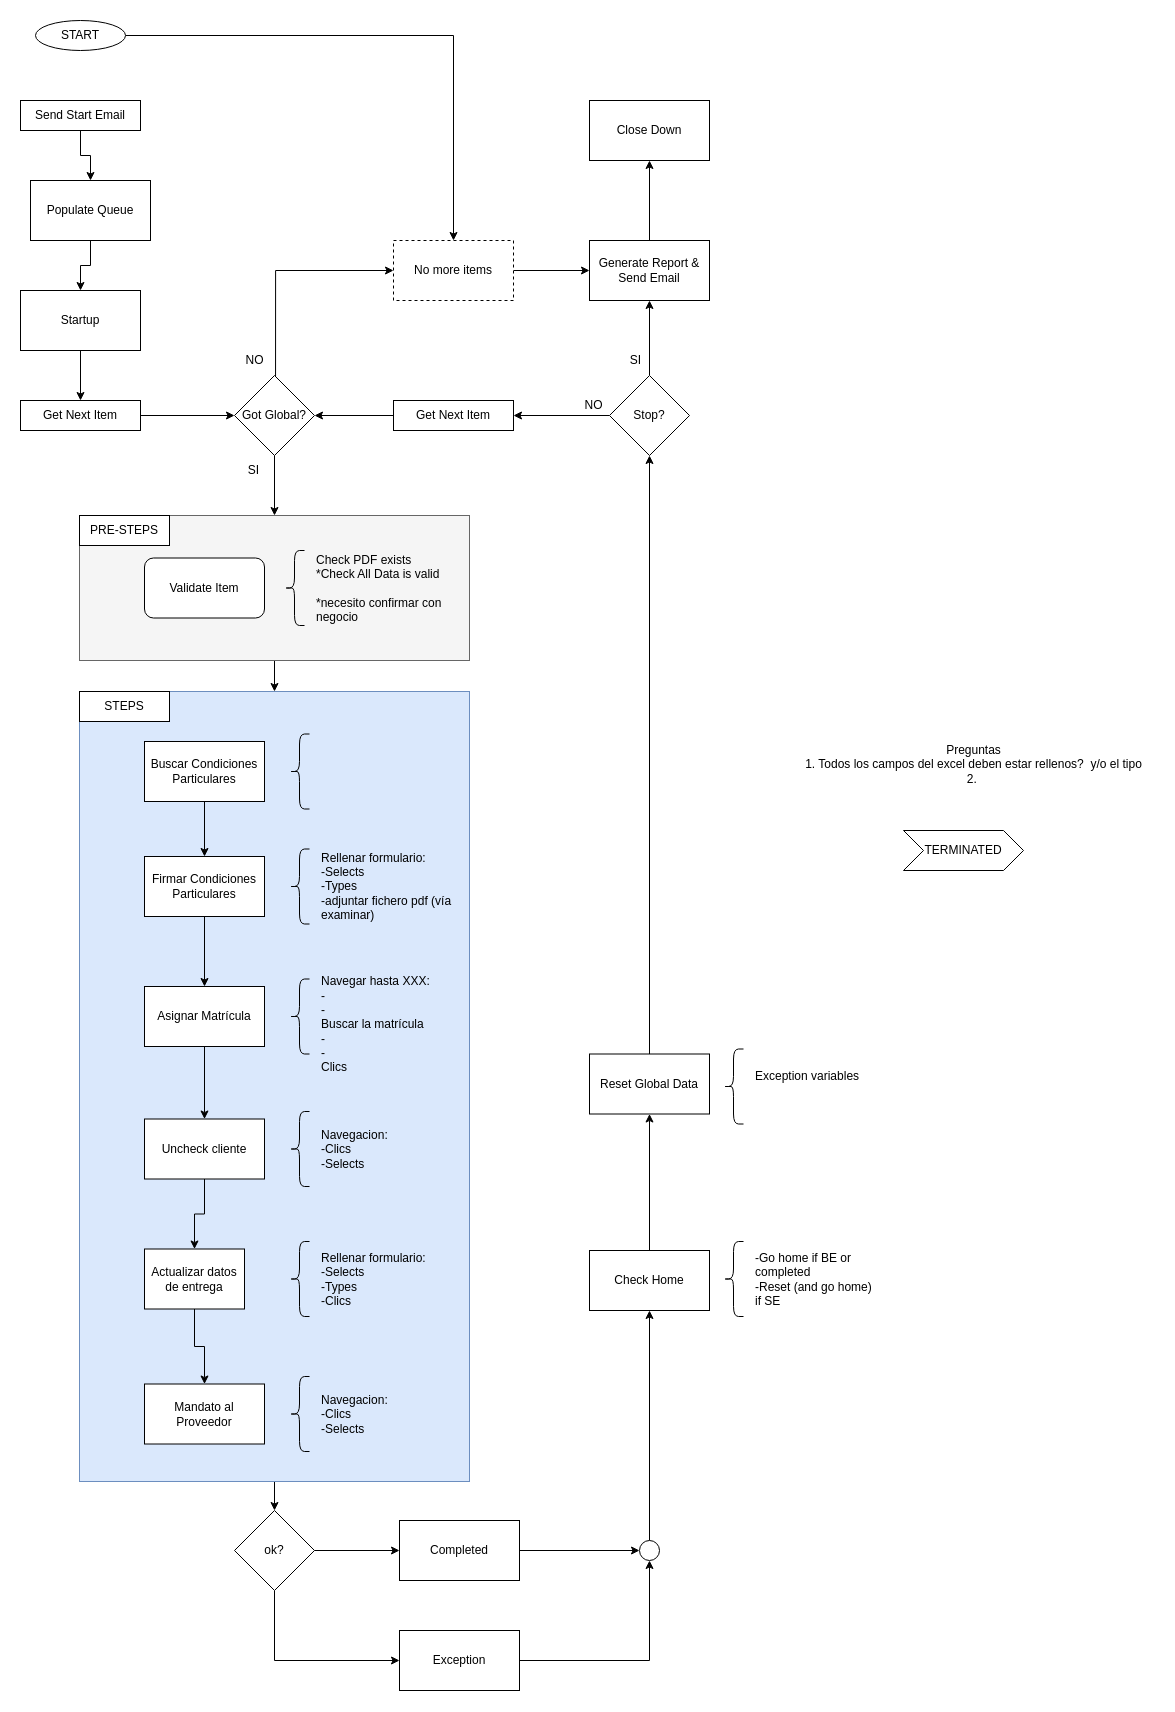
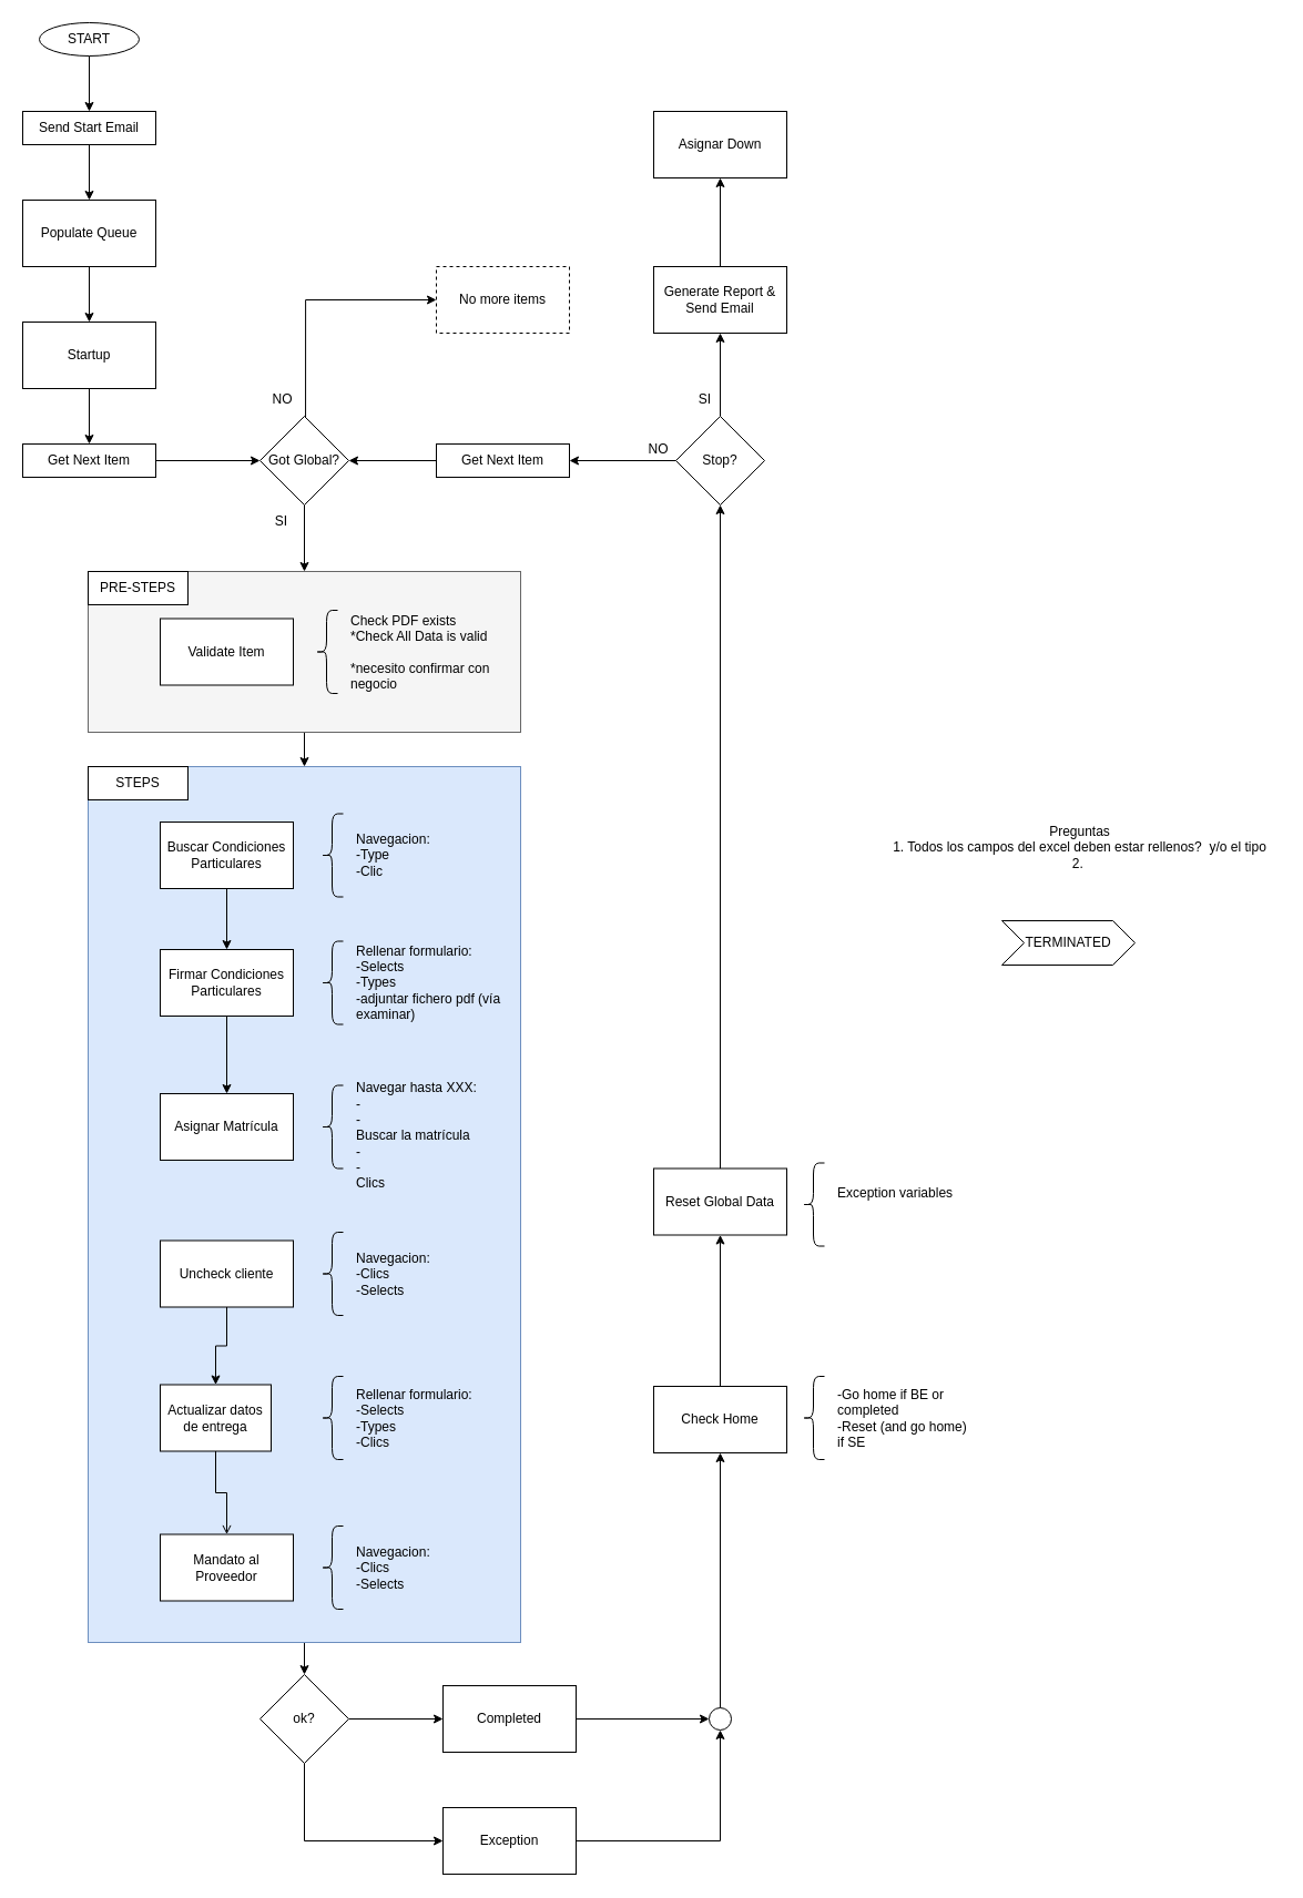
- <mxCell id="67" value="" style="edgeStyle=orthogonalEdgeStyle;rounded=0;orthogonalLoop=1;jettySize=auto;html=1;fontSize=12;" edge="1" parent="1" source="68" target="48"><mxGeometry relative="1" as="geometry" /></mxCell>
+ <mxCell id="67" value="" style="edgeStyle=orthogonalEdgeStyle;rounded=0;orthogonalLoop=1;jettySize=auto;html=1;fontSize=12;" edge="1" parent="1" source="68" target="36"><mxGeometry relative="1" as="geometry" /></mxCell>
- <mxCell id="66" value="Close Down" style="rounded=0;whiteSpace=wrap;html=1;fontSize=12;" vertex="1" parent="1"><mxGeometry x="589" y="100" width="120" height="60" as="geometry" /></mxCell>
+ <mxCell id="66" value="Asignar Down" style="rounded=0;whiteSpace=wrap;html=1;fontSize=12;" vertex="1" parent="1"><mxGeometry x="589" y="100" width="120" height="60" as="geometry" /></mxCell>
- <mxCell id="32" value="Populate Queue" style="rounded=0;whiteSpace=wrap;html=1;fontSize=12;" vertex="1" parent="1"><mxGeometry x="30" y="180" width="120" height="60" as="geometry" /></mxCell>
+ <mxCell id="32" value="Populate Queue" style="rounded=0;whiteSpace=wrap;html=1;fontSize=12;" vertex="1" parent="1"><mxGeometry x="20" y="180" width="120" height="60" as="geometry" /></mxCell>
- <mxCell id="47" value="" style="edgeStyle=orthogonalEdgeStyle;rounded=0;orthogonalLoop=1;jettySize=auto;html=1;fontSize=12;" edge="1" parent="1" source="48" target="62"><mxGeometry relative="1" as="geometry" /></mxCell>
- <mxCell id="37" value="Validate Item" style="whiteSpace=wrap;html=1;fontSize=12;rounded=1;" vertex="1" parent="1"><mxGeometry x="144" y="557.5" width="120" height="60" as="geometry" /></mxCell>
+ <mxCell id="37" value="Validate Item" style="rounded=0;whiteSpace=wrap;html=1;fontSize=12;" vertex="1" parent="1"><mxGeometry x="144" y="557.5" width="120" height="60" as="geometry" /></mxCell>
+ <mxCell id="27" value="Navegacion:&lt;br&gt;-Type&lt;br&gt;-Clic" style="text;html=1;strokeColor=none;fillColor=none;align=left;verticalAlign=middle;whiteSpace=wrap;rounded=0;" vertex="1" parent="1"><mxGeometry x="319" y="738.5" width="80" height="65" as="geometry" /></mxCell>
- <mxCell id="9" value="" style="edgeStyle=orthogonalEdgeStyle;rounded=0;orthogonalLoop=1;jettySize=auto;html=1;fontSize=12;" edge="1" parent="1" source="10" target="13"><mxGeometry relative="1" as="geometry" /></mxCell>
- <mxCell id="14" value="" style="edgeStyle=orthogonalEdgeStyle;rounded=0;orthogonalLoop=1;jettySize=auto;html=1;fontSize=12;" edge="1" parent="1" source="15" target="18"><mxGeometry relative="1" as="geometry" /></mxCell>
+ <mxCell id="14" value="" style="edgeStyle=orthogonalEdgeStyle;rounded=0;orthogonalLoop=1;jettySize=auto;html=1;fontSize=12;endArrow=open;" edge="1" parent="1" source="15" target="18"><mxGeometry relative="1" as="geometry" /></mxCell>
